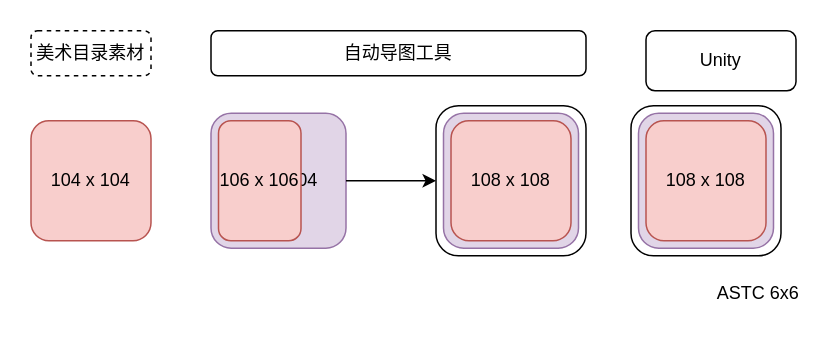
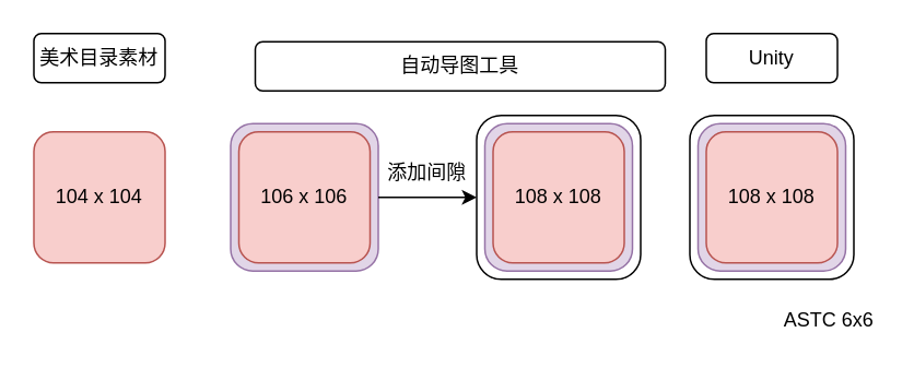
- <mxCell id="3" value="美术目录素材" style="rounded=1;whiteSpace=wrap;html=1;fontSize=12;glass=0;strokeWidth=1;shadow=0;dashed=1;" vertex="1" parent="1"><mxGeometry x="20" y="20" width="80" height="30" as="geometry" /></mxCell>
+ <mxCell id="3" value="美术目录素材" style="rounded=1;whiteSpace=wrap;html=1;fontSize=12;glass=0;strokeWidth=1;shadow=0;" vertex="1" parent="1"><mxGeometry x="20" y="20" width="80" height="30" as="geometry" /></mxCell>
- <mxCell id="4" value="自动导图工具" style="rounded=1;whiteSpace=wrap;html=1;fontSize=12;glass=0;strokeWidth=1;shadow=0;" vertex="1" parent="1"><mxGeometry x="140" y="20" width="250" height="30" as="geometry" /></mxCell>
+ <mxCell id="4" value="自动导图工具" style="rounded=1;whiteSpace=wrap;html=1;fontSize=12;glass=0;strokeWidth=1;shadow=0;" vertex="1" parent="1"><mxGeometry x="155" y="25" width="250" height="30" as="geometry" /></mxCell>
- <mxCell id="5" value="Unity" style="rounded=1;whiteSpace=wrap;html=1;fontSize=12;glass=0;strokeWidth=1;shadow=0;" vertex="1" parent="1"><mxGeometry x="430" y="20" width="100" height="40" as="geometry" /></mxCell>
+ <mxCell id="5" value="Unity" style="rounded=1;whiteSpace=wrap;html=1;fontSize=12;glass=0;strokeWidth=1;shadow=0;" vertex="1" parent="1"><mxGeometry x="430" y="20" width="80" height="30" as="geometry" /></mxCell>
+ <mxCell id="14" value="添加间隙" style="text;html=1;strokeColor=none;fillColor=none;align=center;verticalAlign=middle;whiteSpace=wrap;rounded=0;" vertex="1" parent="1"><mxGeometry x="230" y="90" width="60" height="30" as="geometry" /></mxCell>
- <mxCell id="12" value="106 x 106" style="rounded=1;whiteSpace=wrap;html=1;fontSize=12;glass=0;strokeWidth=1;shadow=0;fillColor=#f8cecc;strokeColor=#b85450;" vertex="1" parent="10"><mxGeometry x="5" y="5" width="55" height="80" as="geometry" /></mxCell>
+ <mxCell id="12" value="106 x 106" style="rounded=1;whiteSpace=wrap;html=1;fontSize=12;glass=0;strokeWidth=1;shadow=0;fillColor=#f8cecc;strokeColor=#b85450;" vertex="1" parent="10"><mxGeometry x="5" y="5" width="80" height="80" as="geometry" /></mxCell>
